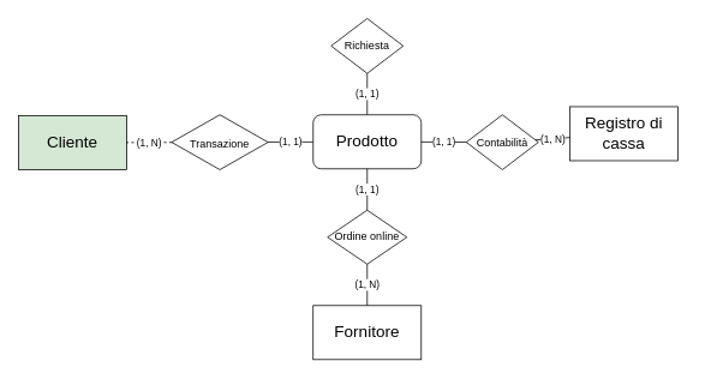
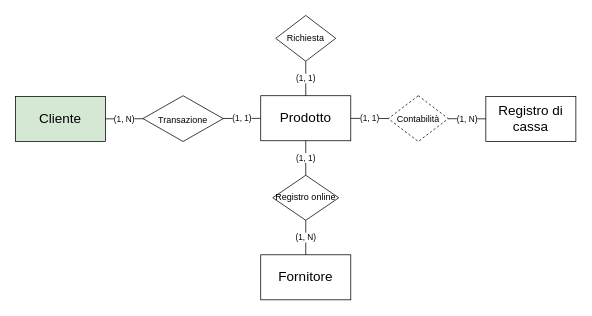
- <mxCell id="13" value="&lt;font style=&quot;font-size: 18px;&quot;&gt;Registro di cassa&lt;br&gt;&lt;/font&gt;" style="rounded=0;whiteSpace=wrap;html=1;" parent="1" vertex="1"><mxGeometry x="632" y="118" width="120" height="60" as="geometry" /></mxCell>
+ <mxCell id="13" value="&lt;font style=&quot;font-size: 18px;&quot;&gt;Registro di cassa&lt;br&gt;&lt;/font&gt;" style="rounded=0;whiteSpace=wrap;html=1;" parent="1" vertex="1"><mxGeometry x="647" y="128" width="120" height="60" as="geometry" /></mxCell>
- <mxCell id="3" value="&lt;div&gt;&lt;font style=&quot;font-size: 18px;&quot;&gt;Prodotto&lt;/font&gt;&lt;/div&gt;" style="whiteSpace=wrap;html=1;fontSize=16;rounded=1;" parent="1" vertex="1"><mxGeometry x="347" y="127" width="120" height="60" as="geometry" /></mxCell>
+ <mxCell id="3" value="&lt;div&gt;&lt;font style=&quot;font-size: 18px;&quot;&gt;Prodotto&lt;/font&gt;&lt;/div&gt;" style="whiteSpace=wrap;html=1;fontSize=16;" parent="1" vertex="1"><mxGeometry x="347" y="127" width="120" height="60" as="geometry" /></mxCell>
- <mxCell id="5" value="(1, N)" style="endArrow=none;html=1;rounded=0;dashed=1;" parent="1" source="2" target="4" edge="1"><mxGeometry width="50" height="50" relative="1" as="geometry"><mxPoint x="297" y="-63" as="sourcePoint" /><mxPoint x="526" y="52.5" as="targetPoint" /></mxGeometry></mxCell>
+ <mxCell id="5" value="(1, N)" style="endArrow=none;html=1;rounded=0;" parent="1" source="2" target="4" edge="1"><mxGeometry width="50" height="50" relative="1" as="geometry"><mxPoint x="297" y="-63" as="sourcePoint" /><mxPoint x="526" y="52.5" as="targetPoint" /></mxGeometry></mxCell>
- <mxCell id="14" value="Contabilità" style="rhombus;whiteSpace=wrap;html=1;" parent="1" vertex="1"><mxGeometry x="517" y="127" width="80" height="61" as="geometry" /></mxCell>
+ <mxCell id="14" value="Contabilità" style="rhombus;whiteSpace=wrap;html=1;dashed=1;" parent="1" vertex="1"><mxGeometry x="517" y="127" width="80" height="61" as="geometry" /></mxCell>
- <mxCell id="8" value="Ordine online" style="rhombus;whiteSpace=wrap;html=1;" parent="1" vertex="1"><mxGeometry x="363" y="233" width="88" height="60" as="geometry" /></mxCell>
+ <mxCell id="8" value="Registro online" style="rhombus;whiteSpace=wrap;html=1;" parent="1" vertex="1"><mxGeometry x="363" y="233" width="88" height="60" as="geometry" /></mxCell>
